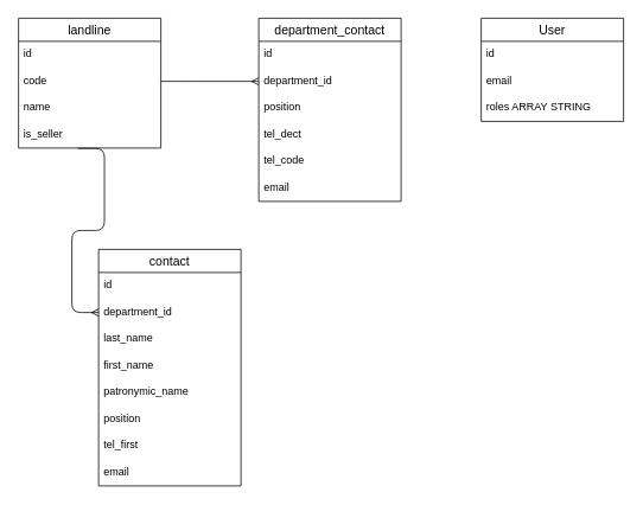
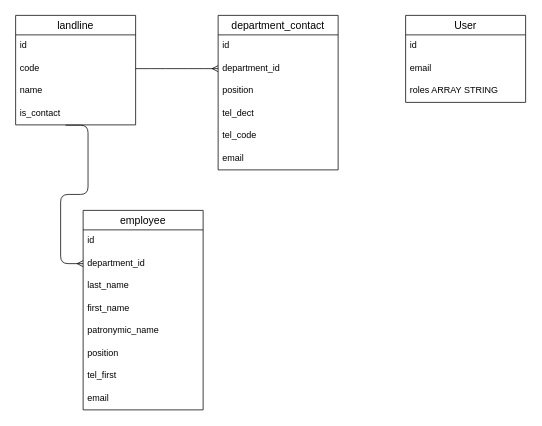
- <mxCell id="6" value="is_seller" style="text;strokeColor=none;fillColor=none;spacingLeft=4;spacingRight=4;overflow=hidden;rotatable=0;points=[[0,0.5],[1,0.5]];portConstraint=eastwest;fontSize=12;" parent="2" vertex="1"><mxGeometry y="116" width="160" height="30" as="geometry" /></mxCell>
+ <mxCell id="6" value="is_contact" style="text;strokeColor=none;fillColor=none;spacingLeft=4;spacingRight=4;overflow=hidden;rotatable=0;points=[[0,0.5],[1,0.5]];portConstraint=eastwest;fontSize=12;" parent="2" vertex="1"><mxGeometry y="116" width="160" height="30" as="geometry" /></mxCell>
- <mxCell id="14" value="contact" style="swimlane;fontStyle=0;childLayout=stackLayout;horizontal=1;startSize=26;horizontalStack=0;resizeParent=1;resizeParentMax=0;resizeLast=0;collapsible=1;marginBottom=0;align=center;fontSize=14;" parent="1" vertex="1"><mxGeometry x="110" y="280" width="160" height="266" as="geometry" /></mxCell>
+ <mxCell id="14" value="employee" style="swimlane;fontStyle=0;childLayout=stackLayout;horizontal=1;startSize=26;horizontalStack=0;resizeParent=1;resizeParentMax=0;resizeLast=0;collapsible=1;marginBottom=0;align=center;fontSize=14;" parent="1" vertex="1"><mxGeometry x="110" y="280" width="160" height="266" as="geometry" /></mxCell>
